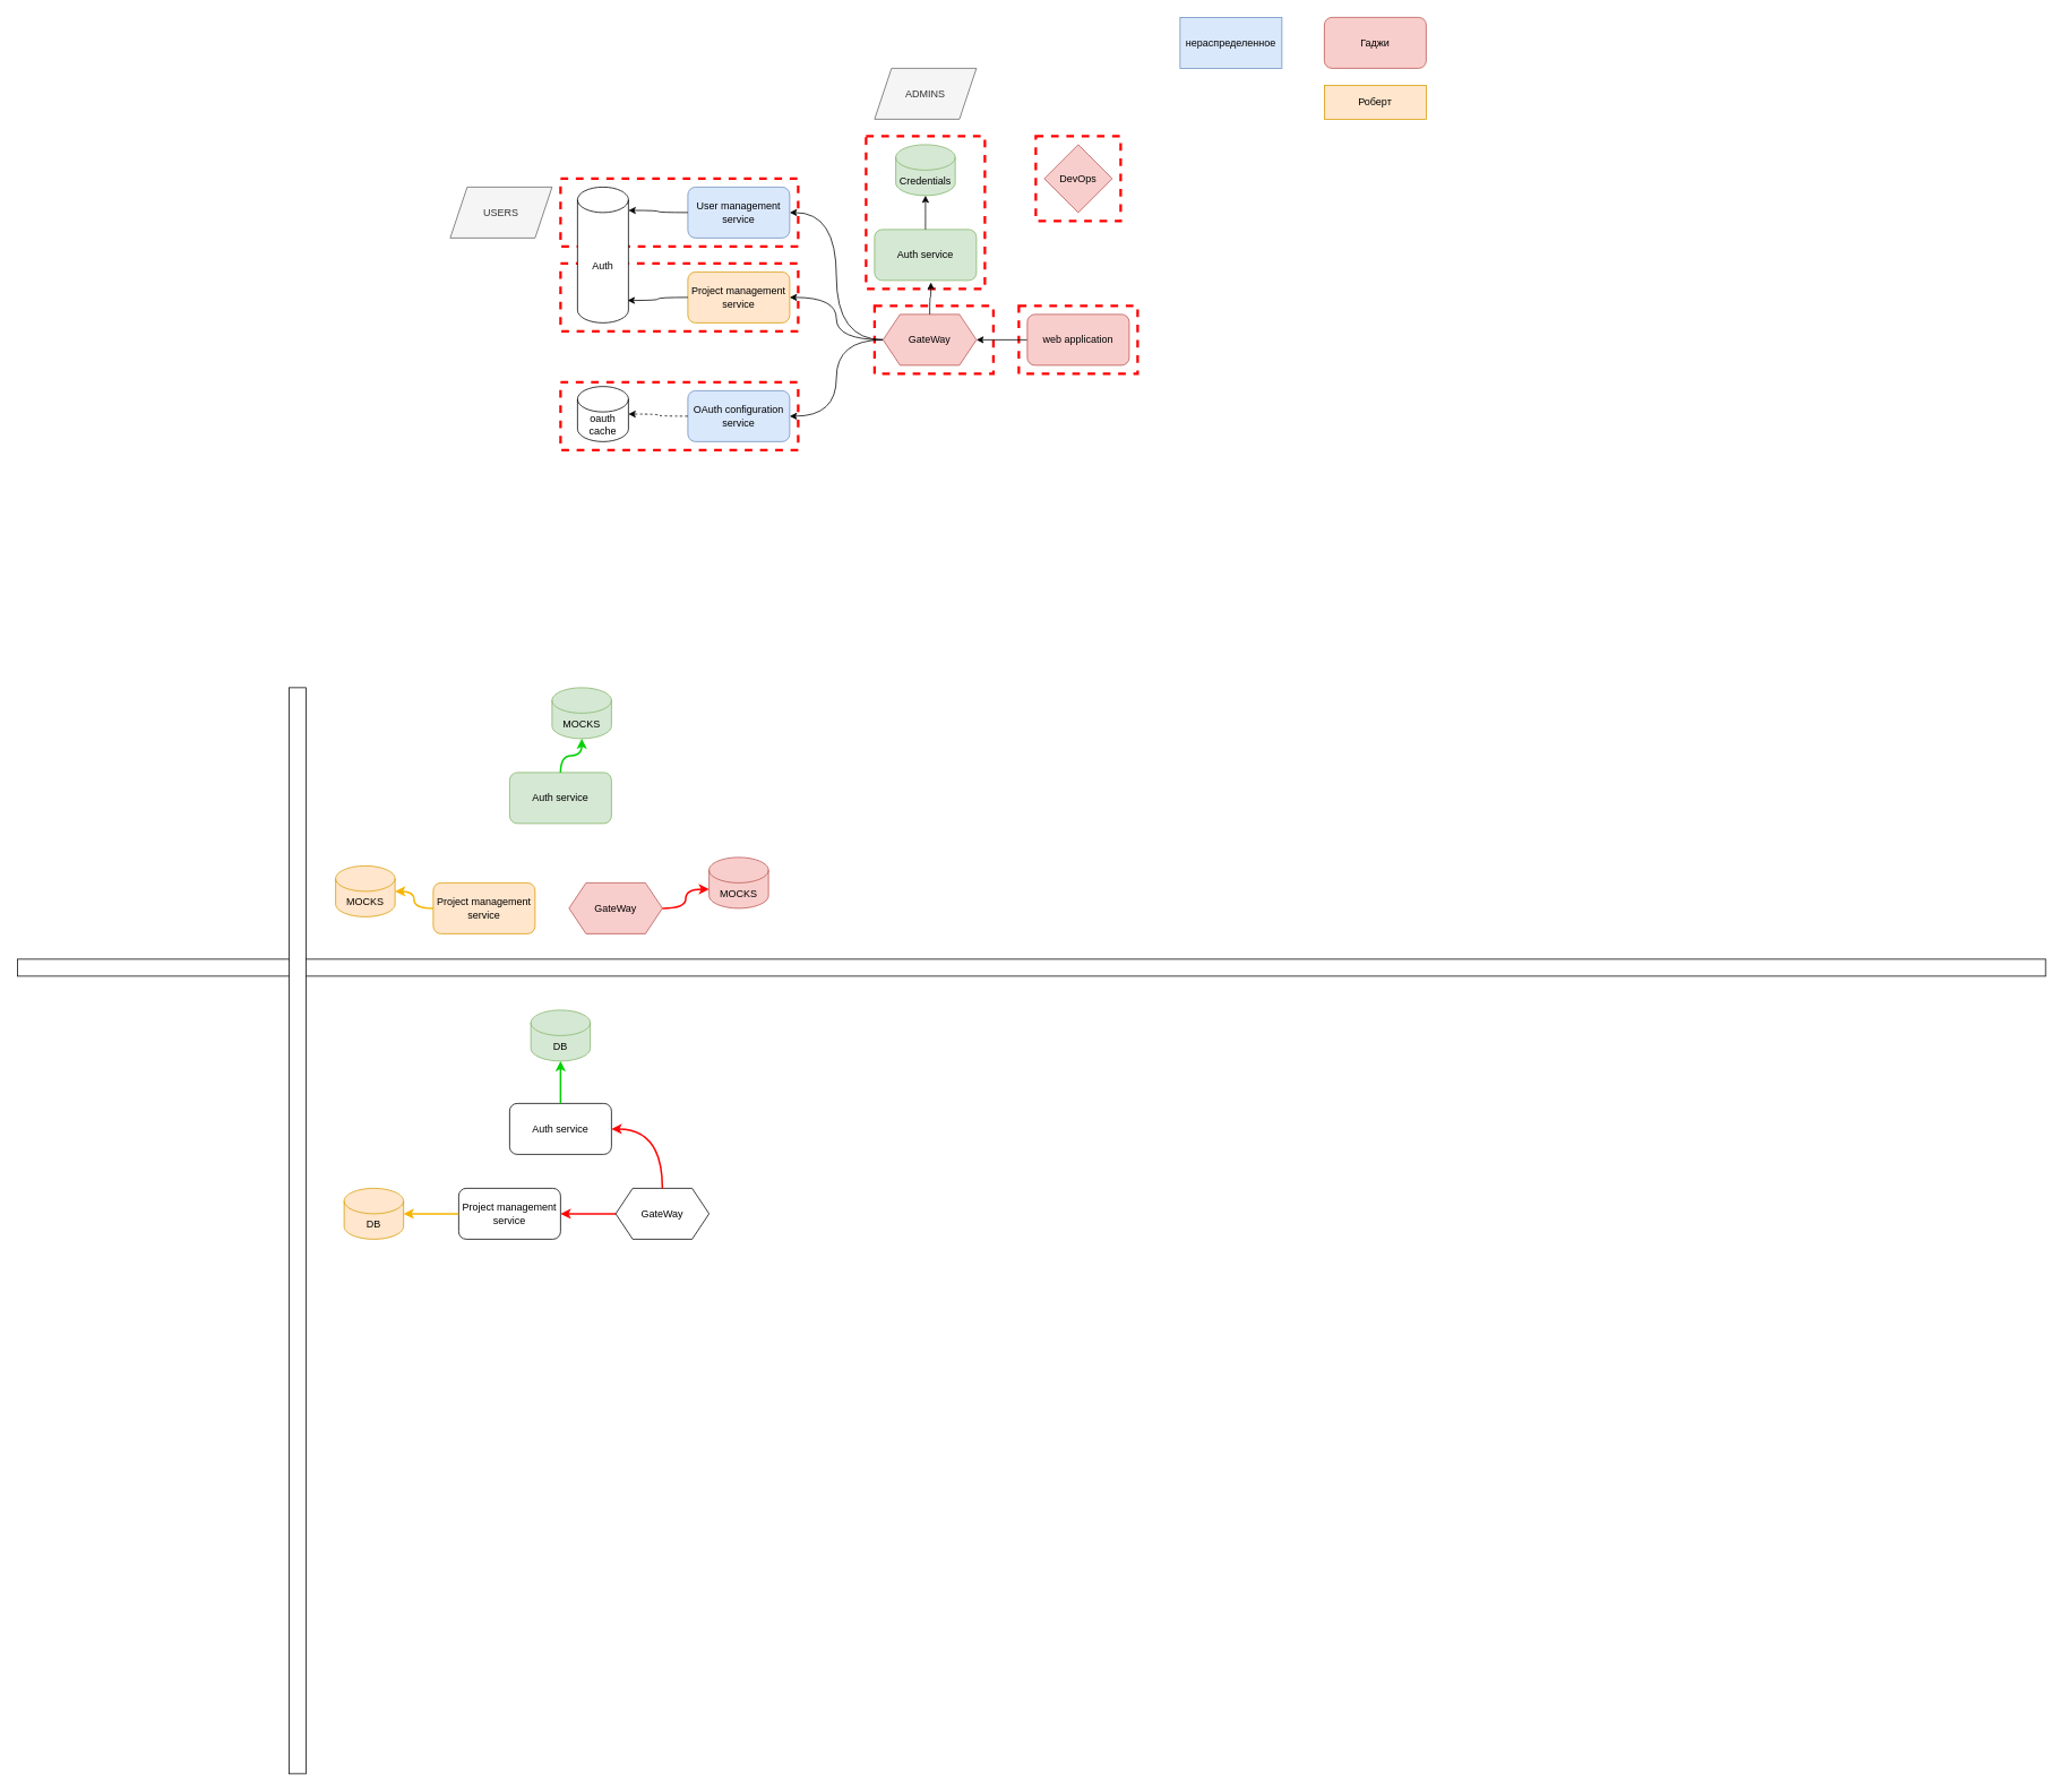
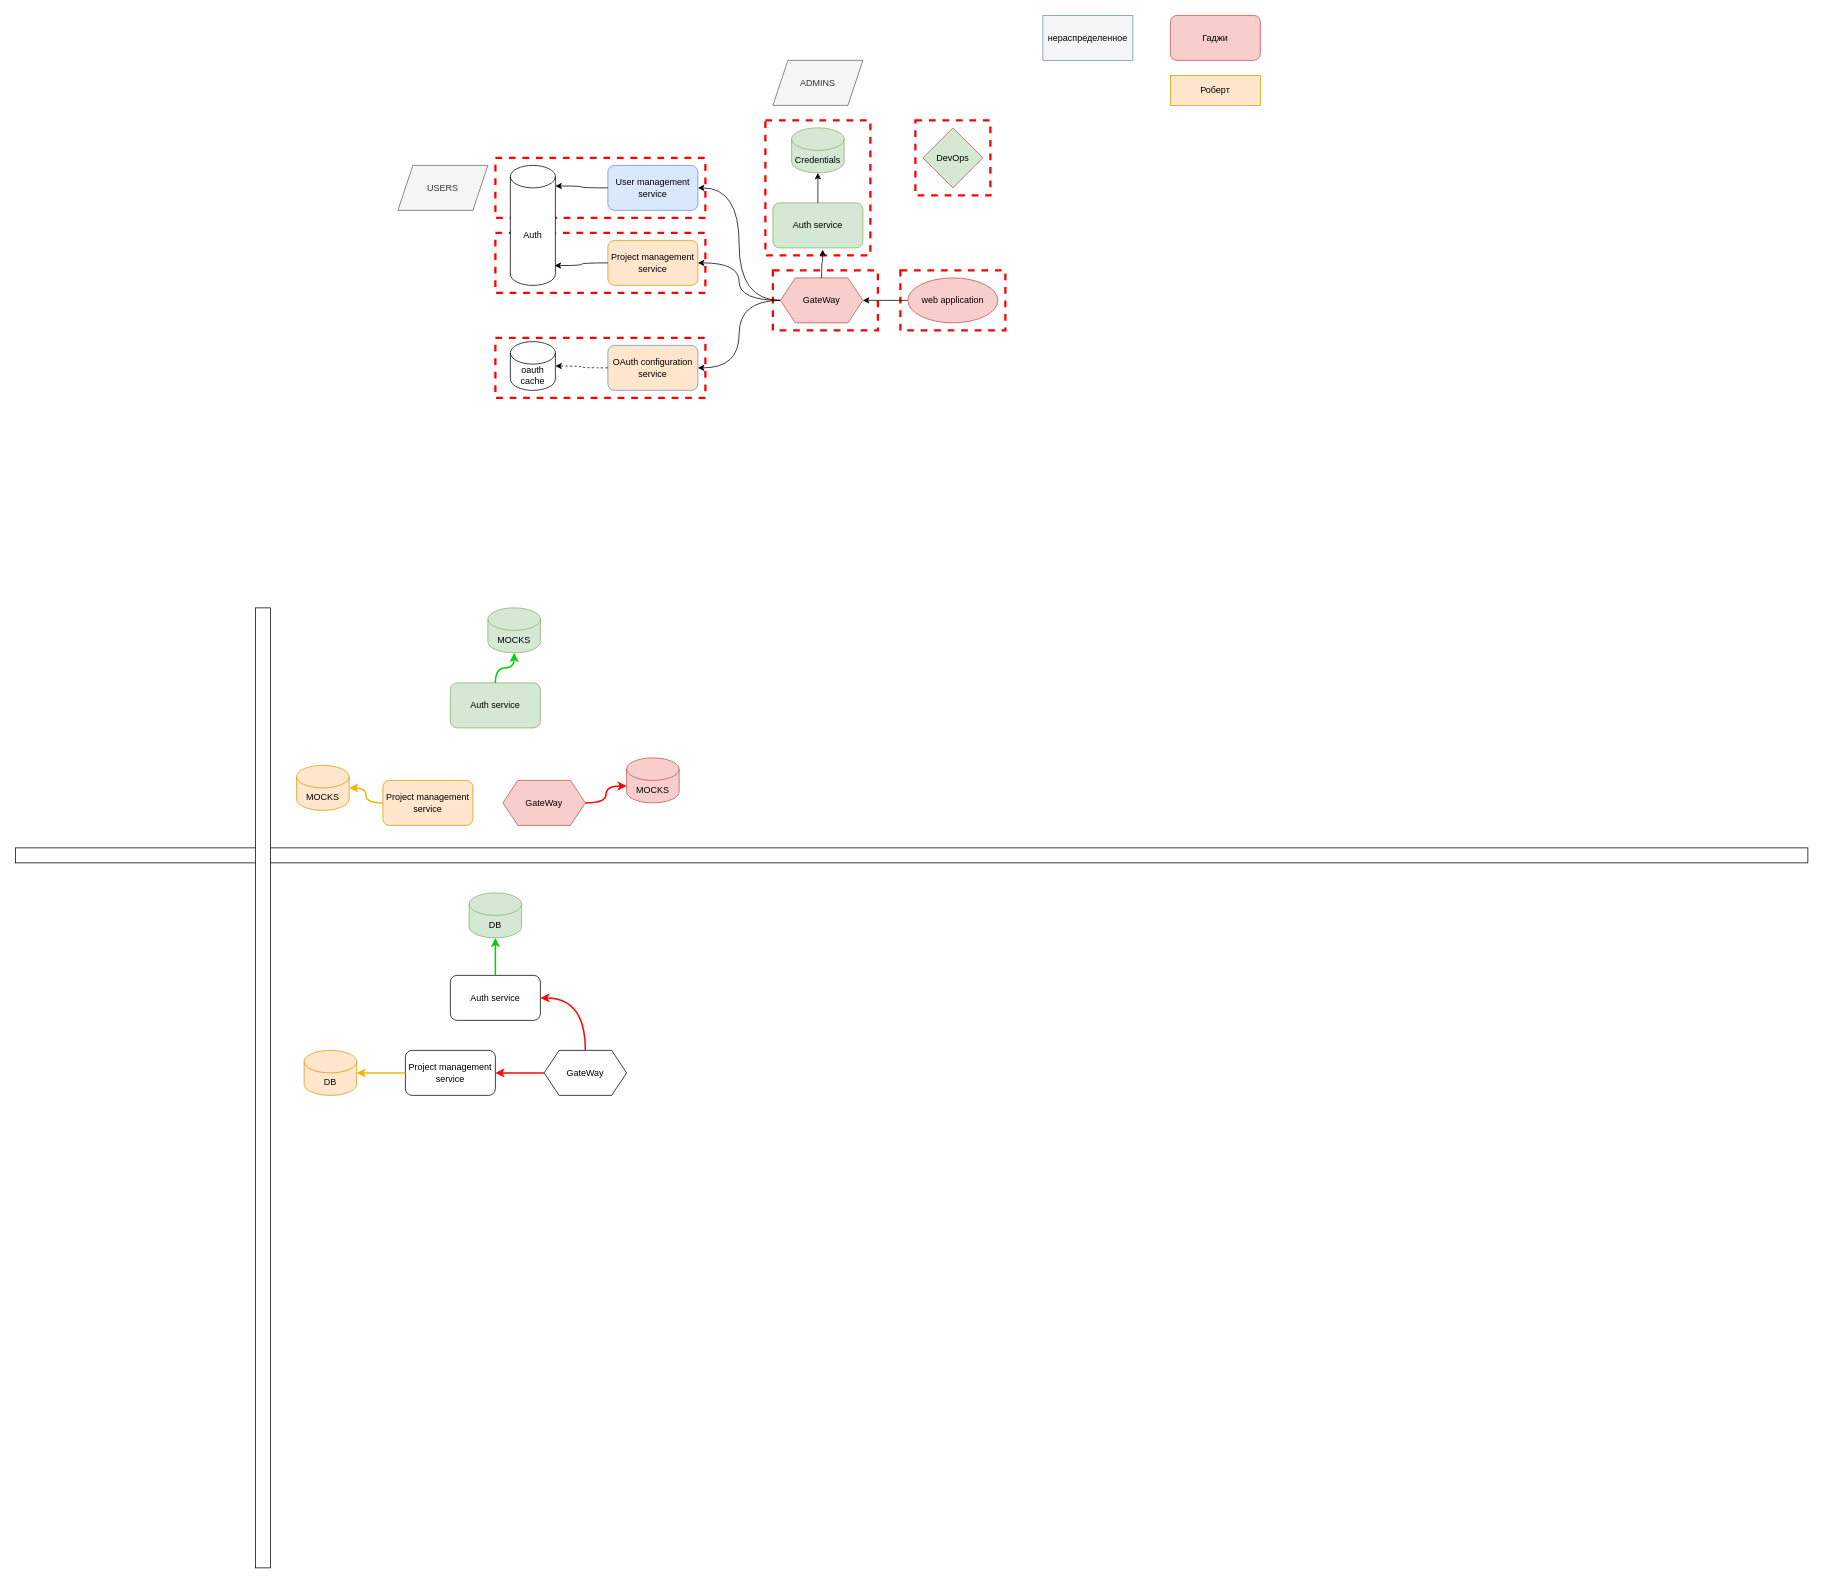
- <mxCell id="16" value="нераспределенное" style="rounded=0;whiteSpace=wrap;html=1;fillColor=#dae8fc;strokeColor=#6c8ebf;" parent="1" vertex="1"><mxGeometry x="1390" y="20" width="120" height="60" as="geometry" /></mxCell>
+ <mxCell id="16" value="нераспределенное" style="rounded=0;whiteSpace=wrap;html=1;fillColor=#f5f5f5;strokeColor=#6c8ebf;" parent="1" vertex="1"><mxGeometry x="1390" y="20" width="120" height="60" as="geometry" /></mxCell>
- <mxCell id="29" value="DevOps" style="rhombus;whiteSpace=wrap;html=1;fillColor=#f8cecc;strokeColor=#b85450;" parent="1" vertex="1"><mxGeometry x="1230" y="170" width="80" height="80" as="geometry" /></mxCell>
+ <mxCell id="29" value="DevOps" style="rhombus;whiteSpace=wrap;html=1;fillColor=#d5e8d4;strokeColor=#b85450;" parent="1" vertex="1"><mxGeometry x="1230" y="170" width="80" height="80" as="geometry" /></mxCell>
- <mxCell id="20" value="web application" style="rounded=1;whiteSpace=wrap;html=1;fillColor=#f8cecc;strokeColor=#b85450;" parent="1" vertex="1"><mxGeometry x="1210" y="370" width="120" height="60" as="geometry" /></mxCell>
+ <mxCell id="20" value="web application" style="ellipse;whiteSpace=wrap;html=1;fillColor=#f8cecc;strokeColor=#b85450;" parent="1" vertex="1"><mxGeometry x="1210" y="370" width="120" height="60" as="geometry" /></mxCell>
- <mxCell id="18" value="OAuth configuration&lt;br&gt;service" style="rounded=1;whiteSpace=wrap;html=1;fillColor=#dae8fc;strokeColor=#6c8ebf;" parent="1" vertex="1"><mxGeometry x="810" y="460" width="120" height="60" as="geometry" /></mxCell>
+ <mxCell id="18" value="OAuth configuration&lt;br&gt;service" style="rounded=1;whiteSpace=wrap;html=1;fillColor=#ffe6cc;strokeColor=#6c8ebf;" parent="1" vertex="1"><mxGeometry x="810" y="460" width="120" height="60" as="geometry" /></mxCell>
